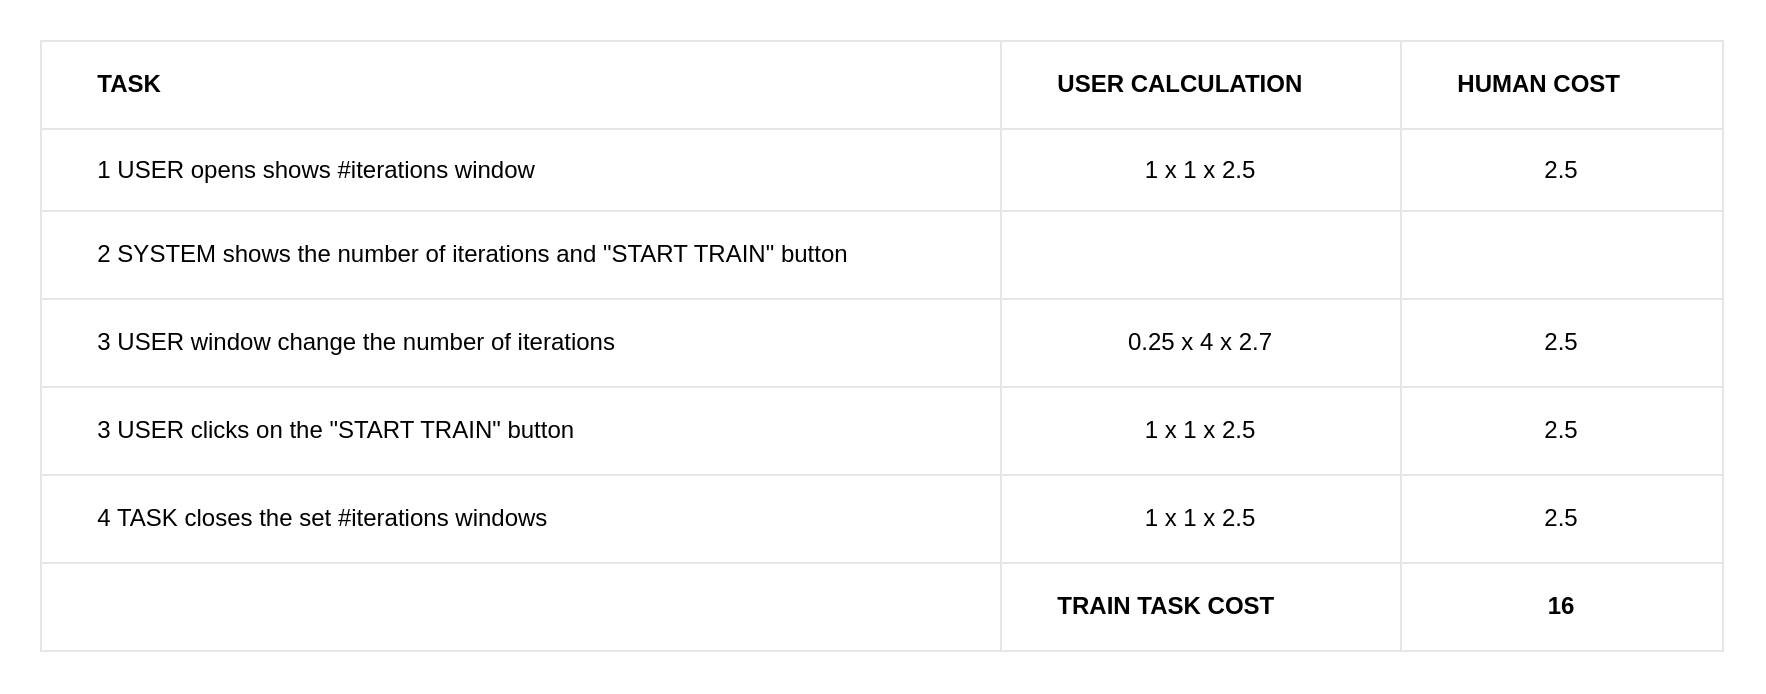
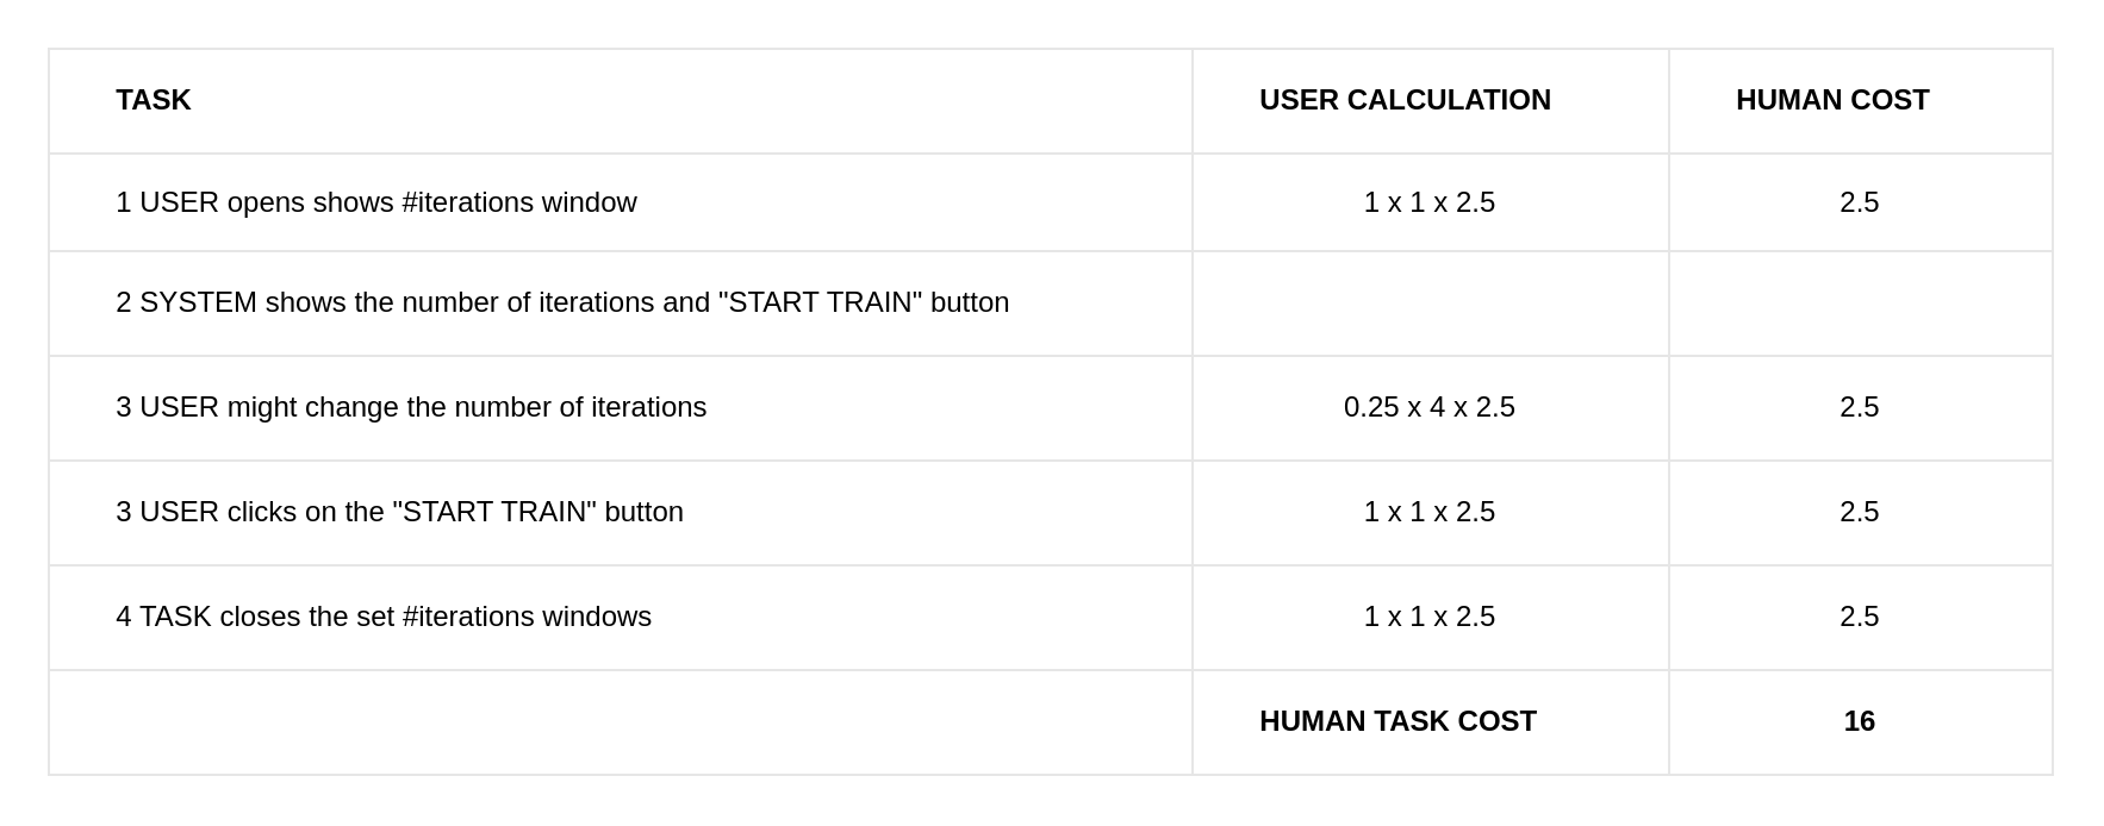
- <mxCell id="16" value="&lt;span style=&quot;white-space: pre;&quot;&gt;&#09;&lt;/span&gt;3 USER window change the number of iterations" style="connectable=0;recursiveResize=0;strokeColor=inherit;fillColor=none;align=left;whiteSpace=wrap;html=1;" vertex="1" parent="15"><mxGeometry width="480" height="44" as="geometry"><mxRectangle width="480" height="44" as="alternateBounds" /></mxGeometry></mxCell>
+ <mxCell id="16" value="&lt;span style=&quot;white-space: pre;&quot;&gt;&#09;&lt;/span&gt;3 USER might change the number of iterations" style="connectable=0;recursiveResize=0;strokeColor=inherit;fillColor=none;align=left;whiteSpace=wrap;html=1;" vertex="1" parent="15"><mxGeometry width="480" height="44" as="geometry"><mxRectangle width="480" height="44" as="alternateBounds" /></mxGeometry></mxCell>
- <mxCell id="17" value="0.25 x 4 x 2.7" style="connectable=0;recursiveResize=0;strokeColor=inherit;fillColor=none;align=center;whiteSpace=wrap;html=1;" vertex="1" parent="15"><mxGeometry x="480" width="200" height="44" as="geometry"><mxRectangle width="200" height="44" as="alternateBounds" /></mxGeometry></mxCell>
+ <mxCell id="17" value="0.25 x 4 x 2.5" style="connectable=0;recursiveResize=0;strokeColor=inherit;fillColor=none;align=center;whiteSpace=wrap;html=1;" vertex="1" parent="15"><mxGeometry x="480" width="200" height="44" as="geometry"><mxRectangle width="200" height="44" as="alternateBounds" /></mxGeometry></mxCell>
- <mxCell id="29" value="&#09;&lt;span style=&quot;font-weight: 700;&quot;&gt;&lt;span style=&quot;white-space: pre;&quot;&gt;&#09;&lt;/span&gt;TRAIN TASK COST&lt;/span&gt;" style="connectable=0;recursiveResize=0;strokeColor=inherit;fillColor=none;align=left;whiteSpace=wrap;html=1;" parent="27" vertex="1"><mxGeometry x="480" width="200" height="44" as="geometry"><mxRectangle width="200" height="44" as="alternateBounds" /></mxGeometry></mxCell>
+ <mxCell id="29" value="&#09;&lt;span style=&quot;font-weight: 700;&quot;&gt;&lt;span style=&quot;white-space: pre;&quot;&gt;&#09;&lt;/span&gt;HUMAN TASK COST&lt;/span&gt;" style="connectable=0;recursiveResize=0;strokeColor=inherit;fillColor=none;align=left;whiteSpace=wrap;html=1;" parent="27" vertex="1"><mxGeometry x="480" width="200" height="44" as="geometry"><mxRectangle width="200" height="44" as="alternateBounds" /></mxGeometry></mxCell>
